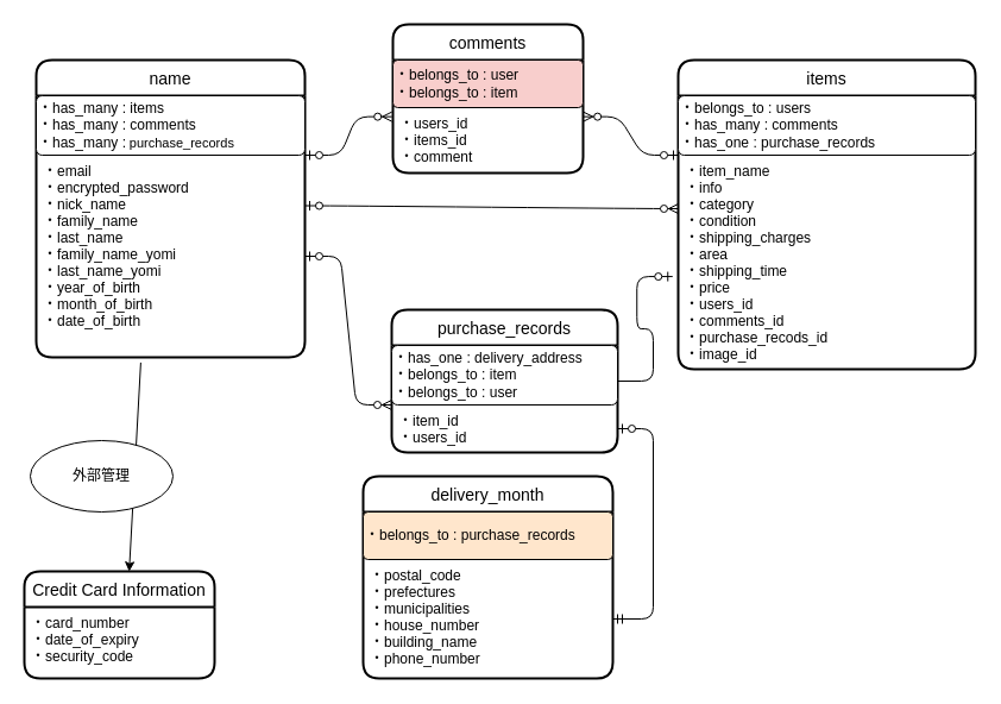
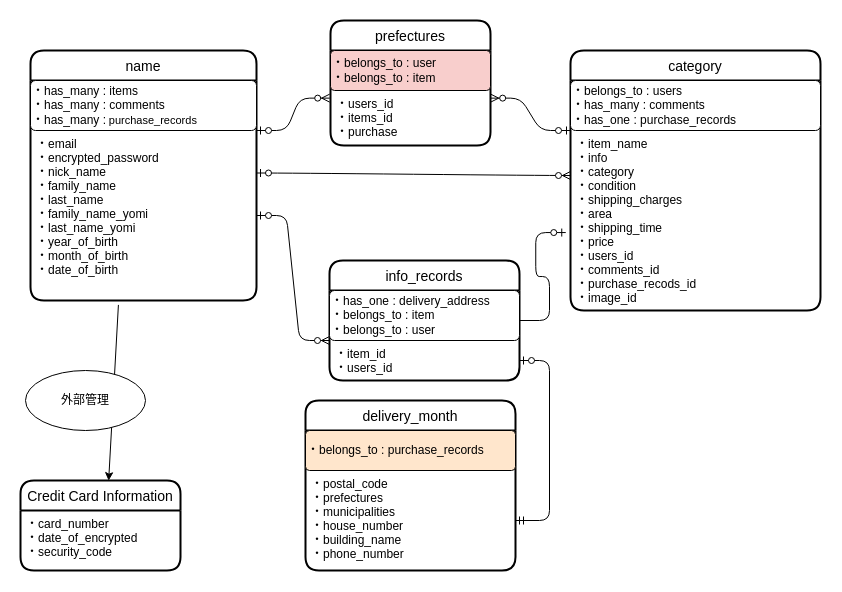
- <mxCell id="12" value="comments" style="swimlane;childLayout=stackLayout;horizontal=1;startSize=30;horizontalStack=0;rounded=1;fontSize=14;fontStyle=0;strokeWidth=2;resizeParent=0;resizeLast=1;shadow=0;dashed=0;align=center;" parent="1" vertex="1"><mxGeometry x="330" y="20" width="160" height="125" as="geometry" /></mxCell>
+ <mxCell id="12" value="prefectures" style="swimlane;childLayout=stackLayout;horizontal=1;startSize=30;horizontalStack=0;rounded=1;fontSize=14;fontStyle=0;strokeWidth=2;resizeParent=0;resizeLast=1;shadow=0;dashed=0;align=center;" parent="1" vertex="1"><mxGeometry x="330" y="20" width="160" height="125" as="geometry" /></mxCell>
- <mxCell id="2" value="items" style="swimlane;childLayout=stackLayout;horizontal=1;startSize=30;horizontalStack=0;rounded=1;fontSize=14;fontStyle=0;strokeWidth=2;resizeParent=0;resizeLast=1;shadow=0;dashed=0;align=center;" parent="1" vertex="1"><mxGeometry x="570" y="50" width="250" height="260" as="geometry" /></mxCell>
+ <mxCell id="2" value="category" style="swimlane;childLayout=stackLayout;horizontal=1;startSize=30;horizontalStack=0;rounded=1;fontSize=14;fontStyle=0;strokeWidth=2;resizeParent=0;resizeLast=1;shadow=0;dashed=0;align=center;" parent="1" vertex="1"><mxGeometry x="570" y="50" width="250" height="260" as="geometry" /></mxCell>
- <mxCell id="14" value="・users_id&#10;・items_id&#10;・comment" style="align=left;strokeColor=none;fillColor=none;spacingLeft=4;fontSize=12;verticalAlign=top;resizable=0;rotatable=0;part=1;" parent="12" vertex="1"><mxGeometry y="70" width="160" height="55" as="geometry" /></mxCell>
+ <mxCell id="14" value="・users_id&#10;・items_id&#10;・purchase" style="align=left;strokeColor=none;fillColor=none;spacingLeft=4;fontSize=12;verticalAlign=top;resizable=0;rotatable=0;part=1;" parent="12" vertex="1"><mxGeometry y="70" width="160" height="55" as="geometry" /></mxCell>
- <mxCell id="19" value="purchase_records" style="swimlane;childLayout=stackLayout;horizontal=1;startSize=30;horizontalStack=0;rounded=1;fontSize=14;fontStyle=0;strokeWidth=2;resizeParent=0;resizeLast=1;shadow=0;dashed=0;align=center;" vertex="1" parent="1"><mxGeometry x="329" y="260" width="190" height="120" as="geometry" /></mxCell>
+ <mxCell id="19" value="info_records" style="swimlane;childLayout=stackLayout;horizontal=1;startSize=30;horizontalStack=0;rounded=1;fontSize=14;fontStyle=0;strokeWidth=2;resizeParent=0;resizeLast=1;shadow=0;dashed=0;align=center;" vertex="1" parent="1"><mxGeometry x="329" y="260" width="190" height="120" as="geometry" /></mxCell>
- <mxCell id="6" value="・card_number&#10;・date_of_expiry&#10;・security_code&#10;" style="align=left;strokeColor=none;fillColor=none;spacingLeft=4;fontSize=12;verticalAlign=top;resizable=0;rotatable=0;part=1;" parent="5" vertex="1"><mxGeometry y="30" width="160" height="60" as="geometry" /></mxCell>
+ <mxCell id="6" value="・card_number&#10;・date_of_encrypted&#10;・security_code&#10;" style="align=left;strokeColor=none;fillColor=none;spacingLeft=4;fontSize=12;verticalAlign=top;resizable=0;rotatable=0;part=1;" parent="5" vertex="1"><mxGeometry y="30" width="160" height="60" as="geometry" /></mxCell>
